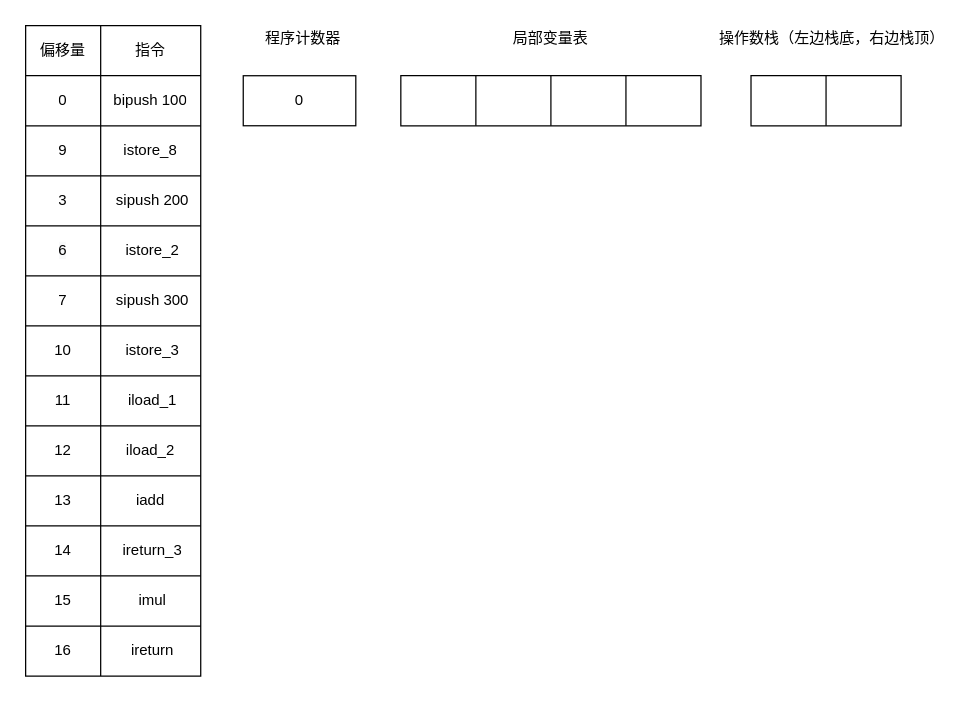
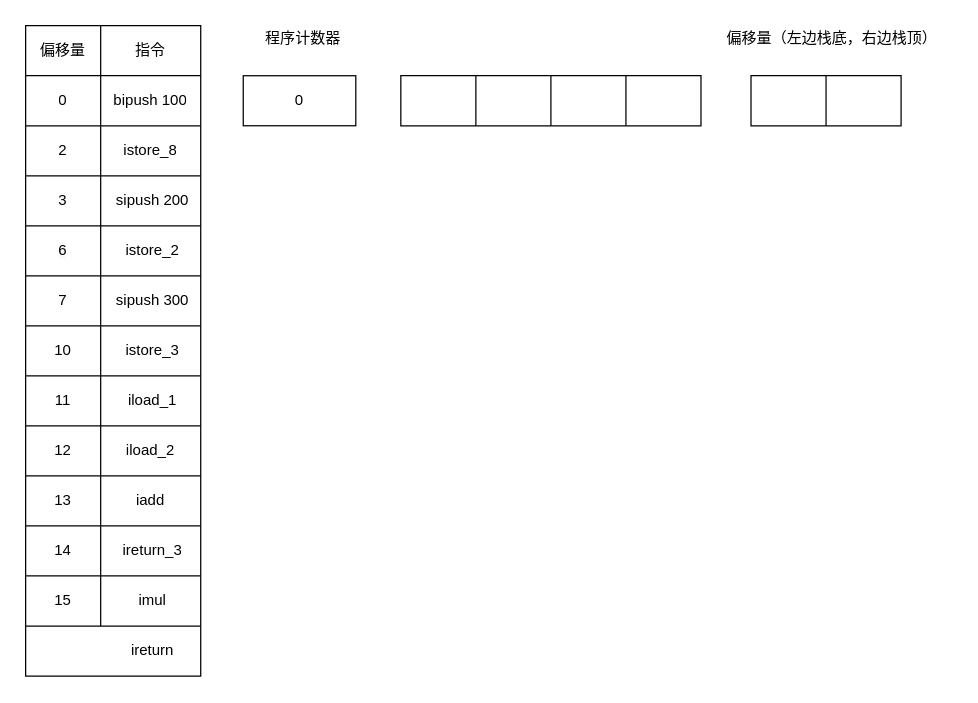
- <mxCell id="44" value="局部变量表" style="text;html=1;strokeColor=none;fillColor=none;align=center;verticalAlign=middle;whiteSpace=wrap;rounded=0;" vertex="1" parent="1"><mxGeometry x="392" y="20" width="96" height="20" as="geometry" /></mxCell>
- <mxCell id="51" value="操作数栈（左边栈底，右边栈顶）" style="text;html=1;strokeColor=none;fillColor=none;align=center;verticalAlign=middle;whiteSpace=wrap;rounded=0;" vertex="1" parent="1"><mxGeometry x="570" y="20" width="190" height="20" as="geometry" /></mxCell>
+ <mxCell id="51" value="偏移量（左边栈底，右边栈顶）" style="text;html=1;strokeColor=none;fillColor=none;align=center;verticalAlign=middle;whiteSpace=wrap;rounded=0;" vertex="1" parent="1"><mxGeometry x="570" y="20" width="190" height="20" as="geometry" /></mxCell>
- <mxCell id="10" value="9" style="shape=partialRectangle;html=1;whiteSpace=wrap;connectable=0;fillColor=none;top=0;left=0;bottom=0;right=0;overflow=hidden;" vertex="1" parent="9"><mxGeometry width="60" height="40" as="geometry" /></mxCell>
+ <mxCell id="10" value="2" style="shape=partialRectangle;html=1;whiteSpace=wrap;connectable=0;fillColor=none;top=0;left=0;bottom=0;right=0;overflow=hidden;" vertex="1" parent="9"><mxGeometry width="60" height="40" as="geometry" /></mxCell>
- <mxCell id="40" value="&lt;span&gt;16&lt;/span&gt;" style="shape=partialRectangle;html=1;whiteSpace=wrap;connectable=0;fillColor=none;top=0;left=0;bottom=0;right=0;overflow=hidden;" vertex="1" parent="39"><mxGeometry width="60" height="40" as="geometry" /></mxCell>
